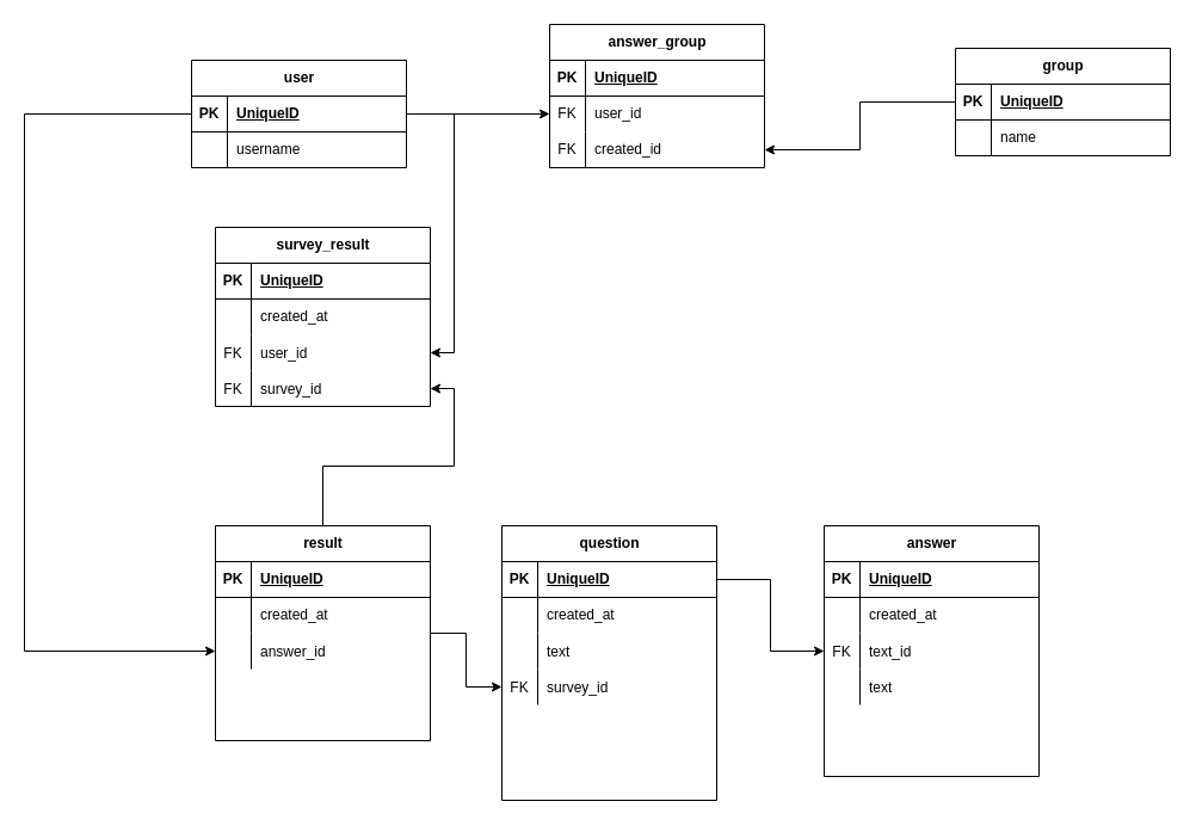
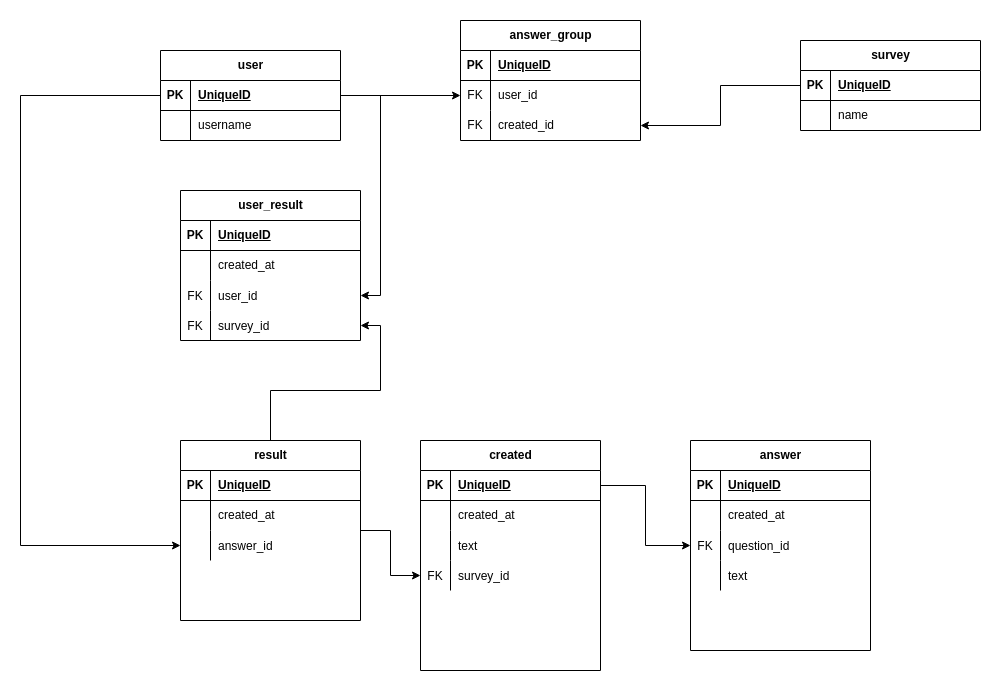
- <mxCell id="9" value="group" style="shape=table;startSize=30;container=1;collapsible=1;childLayout=tableLayout;fixedRows=1;rowLines=0;fontStyle=1;align=center;resizeLast=1;html=1;" vertex="1" parent="1"><mxGeometry x="800" y="40" width="180" height="90" as="geometry" /></mxCell>
+ <mxCell id="9" value="survey" style="shape=table;startSize=30;container=1;collapsible=1;childLayout=tableLayout;fixedRows=1;rowLines=0;fontStyle=1;align=center;resizeLast=1;html=1;" vertex="1" parent="1"><mxGeometry x="800" y="40" width="180" height="90" as="geometry" /></mxCell>
- <mxCell id="28" value="survey_result" style="shape=table;startSize=30;container=1;collapsible=1;childLayout=tableLayout;fixedRows=1;rowLines=0;fontStyle=1;align=center;resizeLast=1;html=1;" vertex="1" parent="1"><mxGeometry x="180" y="190" width="180" height="150" as="geometry"><mxRectangle x="300" y="290" width="70" height="30" as="alternateBounds" /></mxGeometry></mxCell>
+ <mxCell id="28" value="user_result" style="shape=table;startSize=30;container=1;collapsible=1;childLayout=tableLayout;fixedRows=1;rowLines=0;fontStyle=1;align=center;resizeLast=1;html=1;" vertex="1" parent="1"><mxGeometry x="180" y="190" width="180" height="150" as="geometry"><mxRectangle x="300" y="290" width="70" height="30" as="alternateBounds" /></mxGeometry></mxCell>
- <mxCell id="41" value="question" style="shape=table;startSize=30;container=1;collapsible=1;childLayout=tableLayout;fixedRows=1;rowLines=0;fontStyle=1;align=center;resizeLast=1;html=1;" vertex="1" parent="1"><mxGeometry x="420" y="440" width="180" height="230" as="geometry"><mxRectangle x="300" y="290" width="70" height="30" as="alternateBounds" /></mxGeometry></mxCell>
+ <mxCell id="41" value="created" style="shape=table;startSize=30;container=1;collapsible=1;childLayout=tableLayout;fixedRows=1;rowLines=0;fontStyle=1;align=center;resizeLast=1;html=1;" vertex="1" parent="1"><mxGeometry x="420" y="440" width="180" height="230" as="geometry"><mxRectangle x="300" y="290" width="70" height="30" as="alternateBounds" /></mxGeometry></mxCell>
- <mxCell id="63" value="text_id" style="shape=partialRectangle;connectable=0;fillColor=none;top=0;left=0;bottom=0;right=0;align=left;spacingLeft=6;overflow=hidden;" vertex="1" parent="61"><mxGeometry x="30" width="150" height="30" as="geometry"><mxRectangle width="150" height="30" as="alternateBounds" /></mxGeometry></mxCell>
+ <mxCell id="63" value="question_id" style="shape=partialRectangle;connectable=0;fillColor=none;top=0;left=0;bottom=0;right=0;align=left;spacingLeft=6;overflow=hidden;" vertex="1" parent="61"><mxGeometry x="30" width="150" height="30" as="geometry"><mxRectangle width="150" height="30" as="alternateBounds" /></mxGeometry></mxCell>
